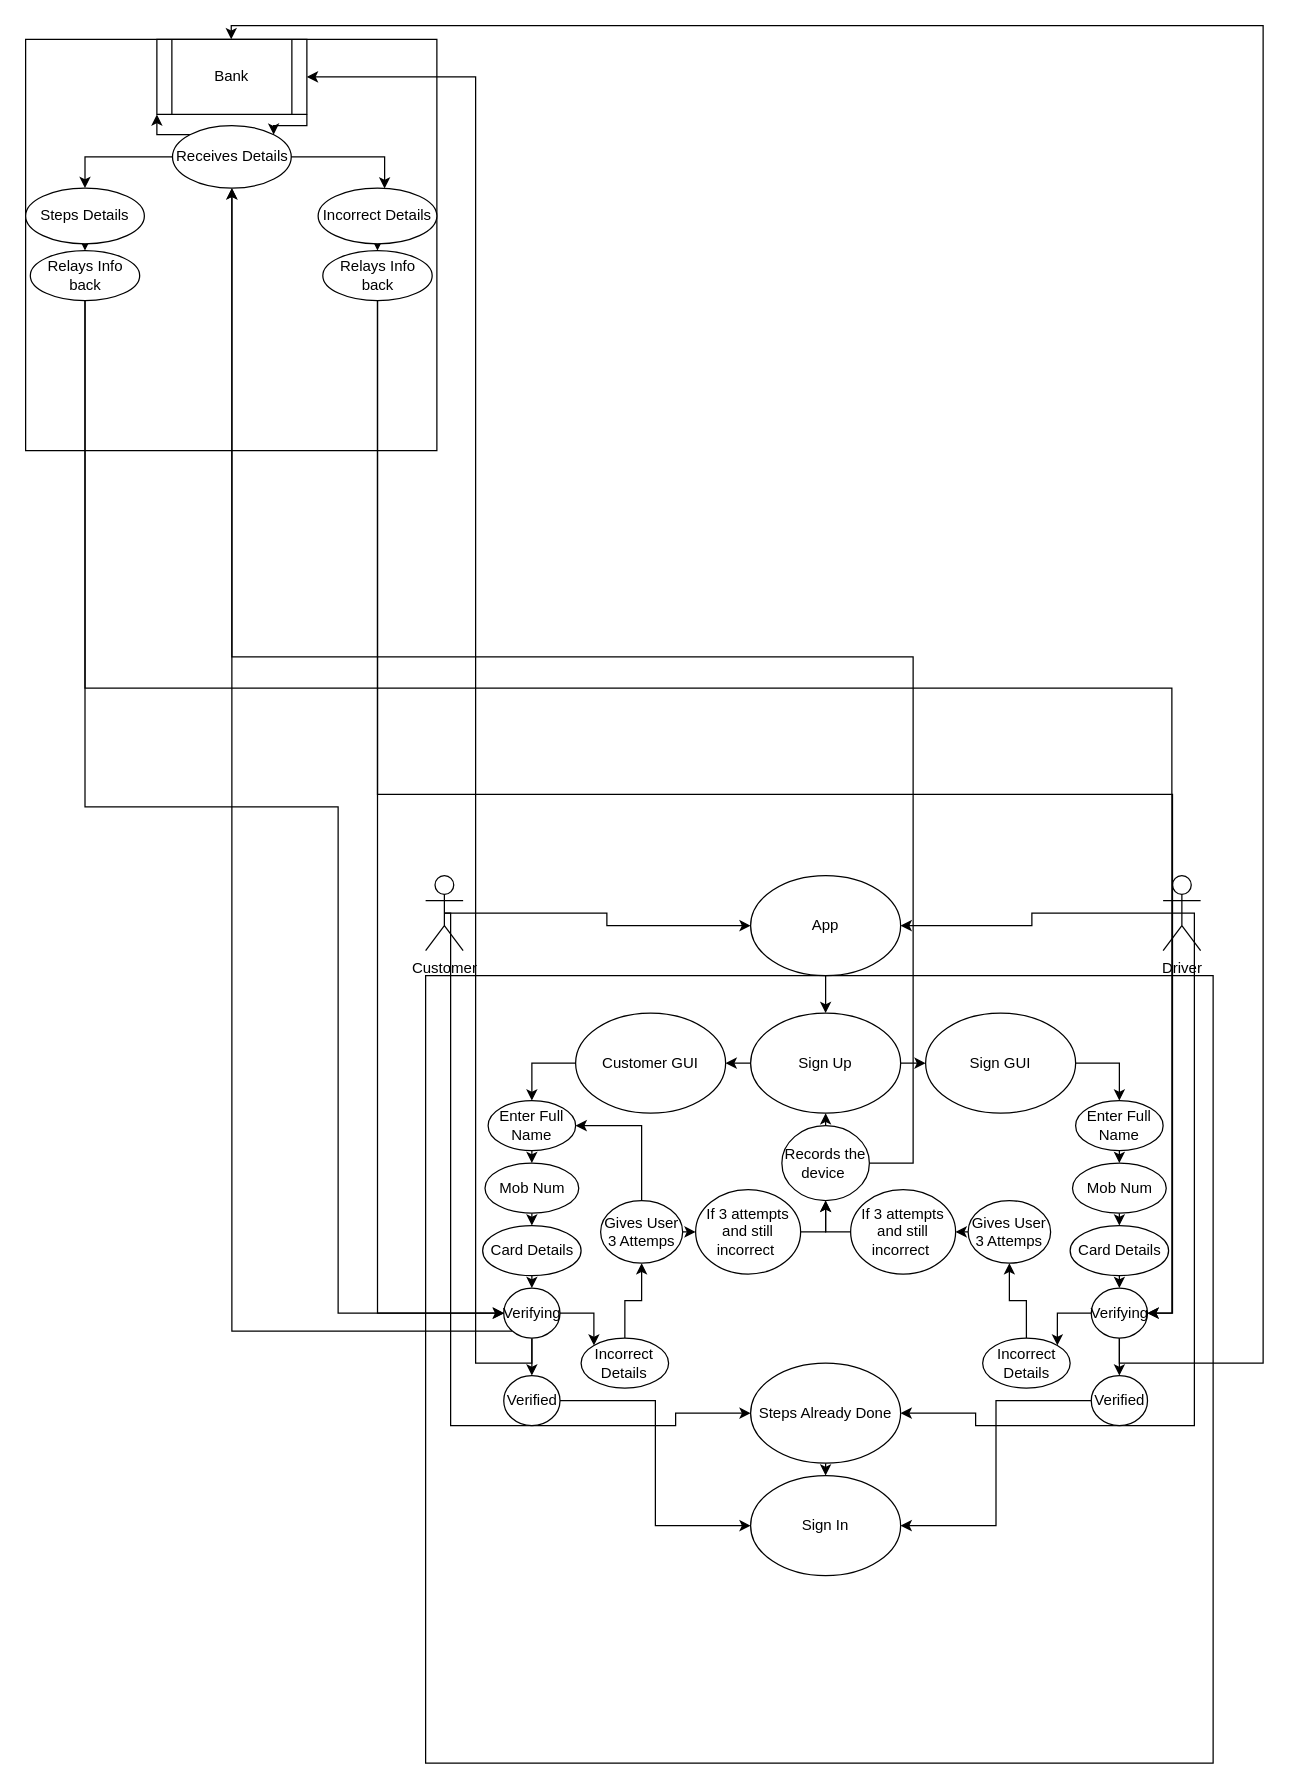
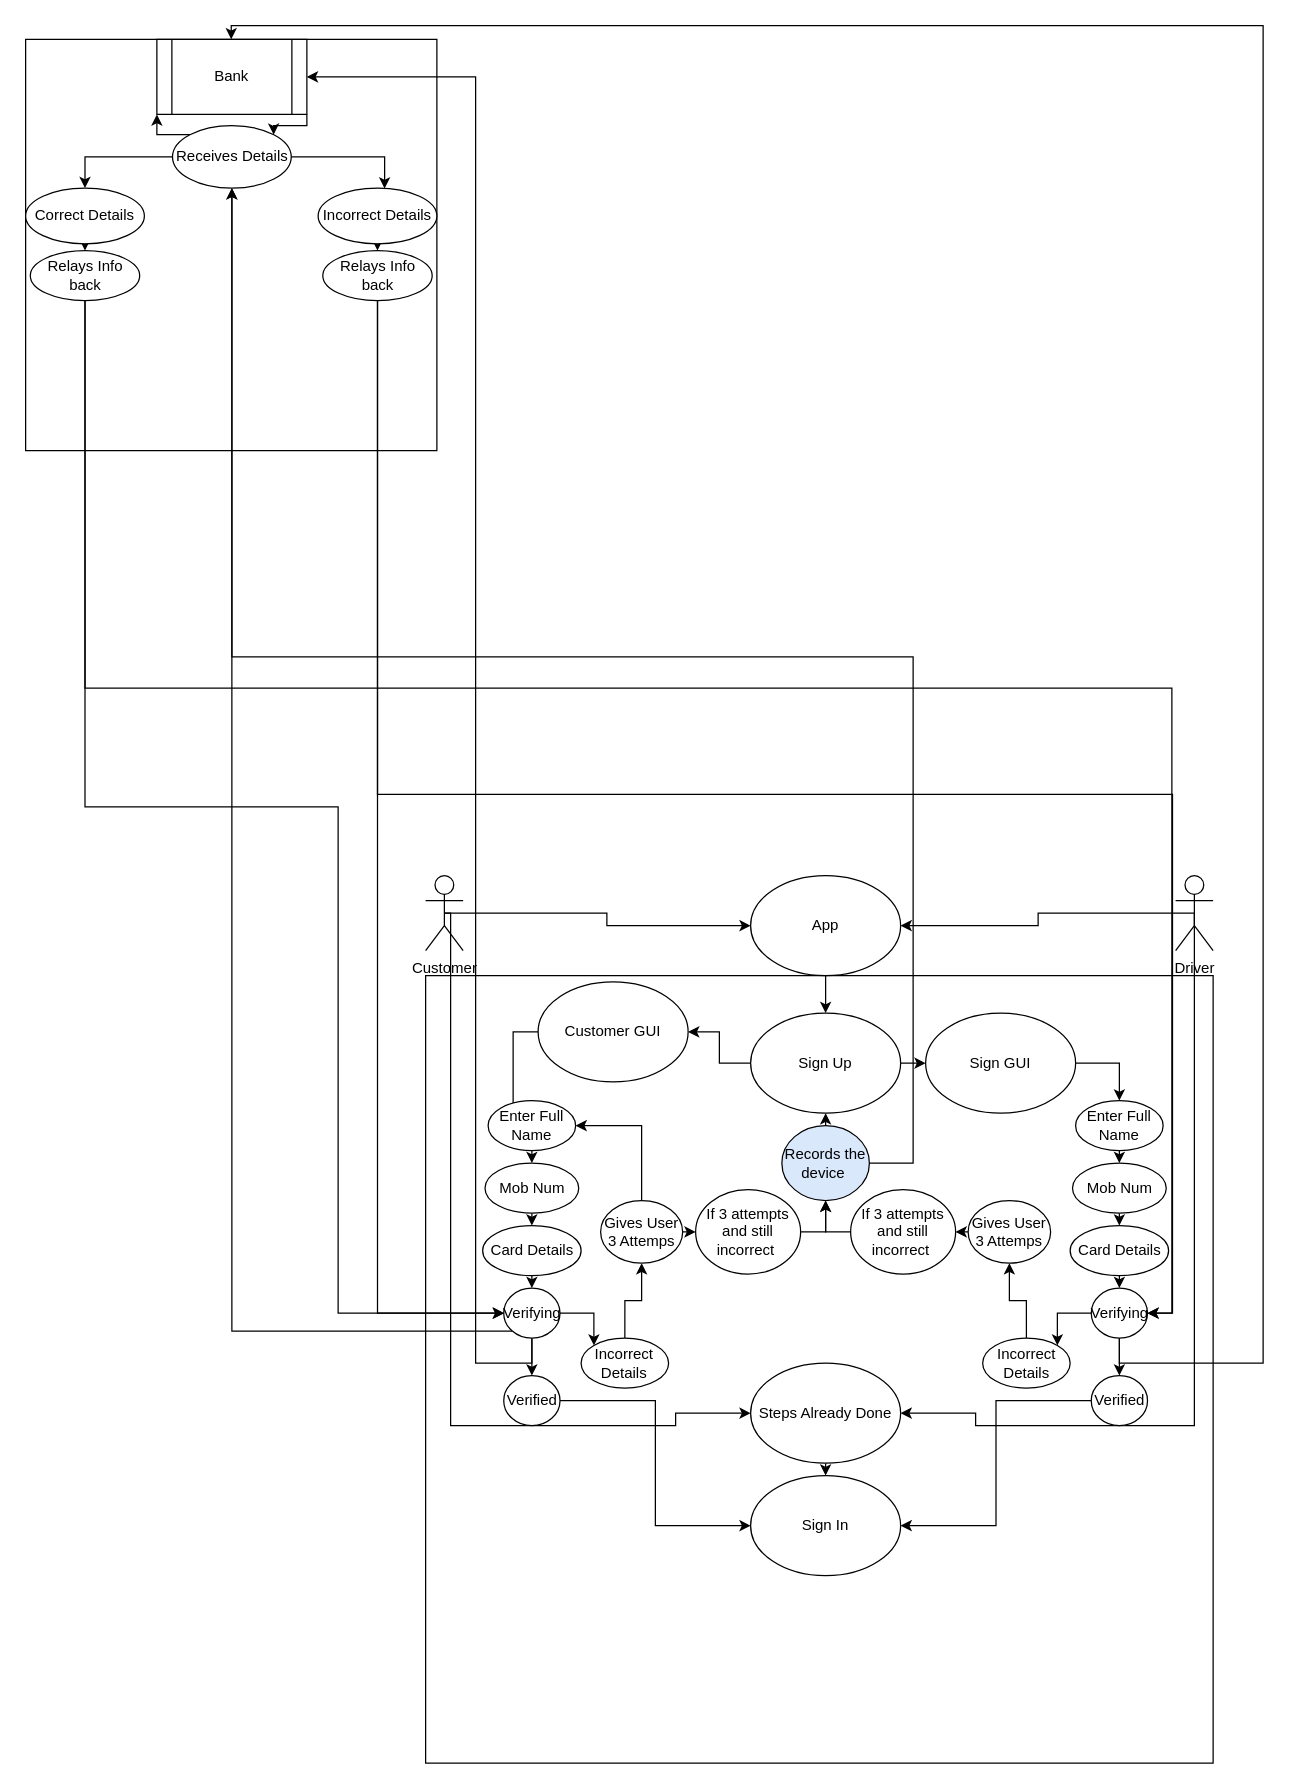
- <mxCell id="40" value="Steps Details" style="ellipse;whiteSpace=wrap;html=1;" vertex="1" parent="1"><mxGeometry y="150" width="95" height="44.5" as="geometry" x="20" /></mxCell>
+ <mxCell id="40" value="Correct Details" style="ellipse;whiteSpace=wrap;html=1;" vertex="1" parent="1"><mxGeometry y="150" width="95" height="44.5" as="geometry" x="20" /></mxCell>
- <mxCell id="8" value="Driver" style="shape=umlActor;verticalLabelPosition=bottom;verticalAlign=top;html=1;outlineConnect=0;" vertex="1" parent="1"><mxGeometry x="930" y="700" width="30" height="60" as="geometry" /></mxCell>
+ <mxCell id="8" value="Driver" style="shape=umlActor;verticalLabelPosition=bottom;verticalAlign=top;html=1;outlineConnect=0;" vertex="1" parent="1"><mxGeometry x="940" y="700" width="30" height="60" as="geometry" /></mxCell>
- <mxCell id="15" value="Customer GUI" style="ellipse;whiteSpace=wrap;html=1;" vertex="1" parent="1"><mxGeometry x="460" y="810" width="120" height="80" as="geometry" /></mxCell>
+ <mxCell id="15" value="Customer GUI" style="ellipse;whiteSpace=wrap;html=1;" vertex="1" parent="1"><mxGeometry x="430" y="785" width="120" height="80" as="geometry" /></mxCell>
- <mxCell id="57" value="Records the device&amp;nbsp;" style="ellipse;whiteSpace=wrap;html=1;" vertex="1" parent="1"><mxGeometry x="625" y="900" width="70" height="60" as="geometry" /></mxCell>
+ <mxCell id="57" value="Records the device&amp;nbsp;" style="ellipse;whiteSpace=wrap;html=1;fillColor=#dae8fc;" vertex="1" parent="1"><mxGeometry x="625" y="900" width="70" height="60" as="geometry" /></mxCell>
